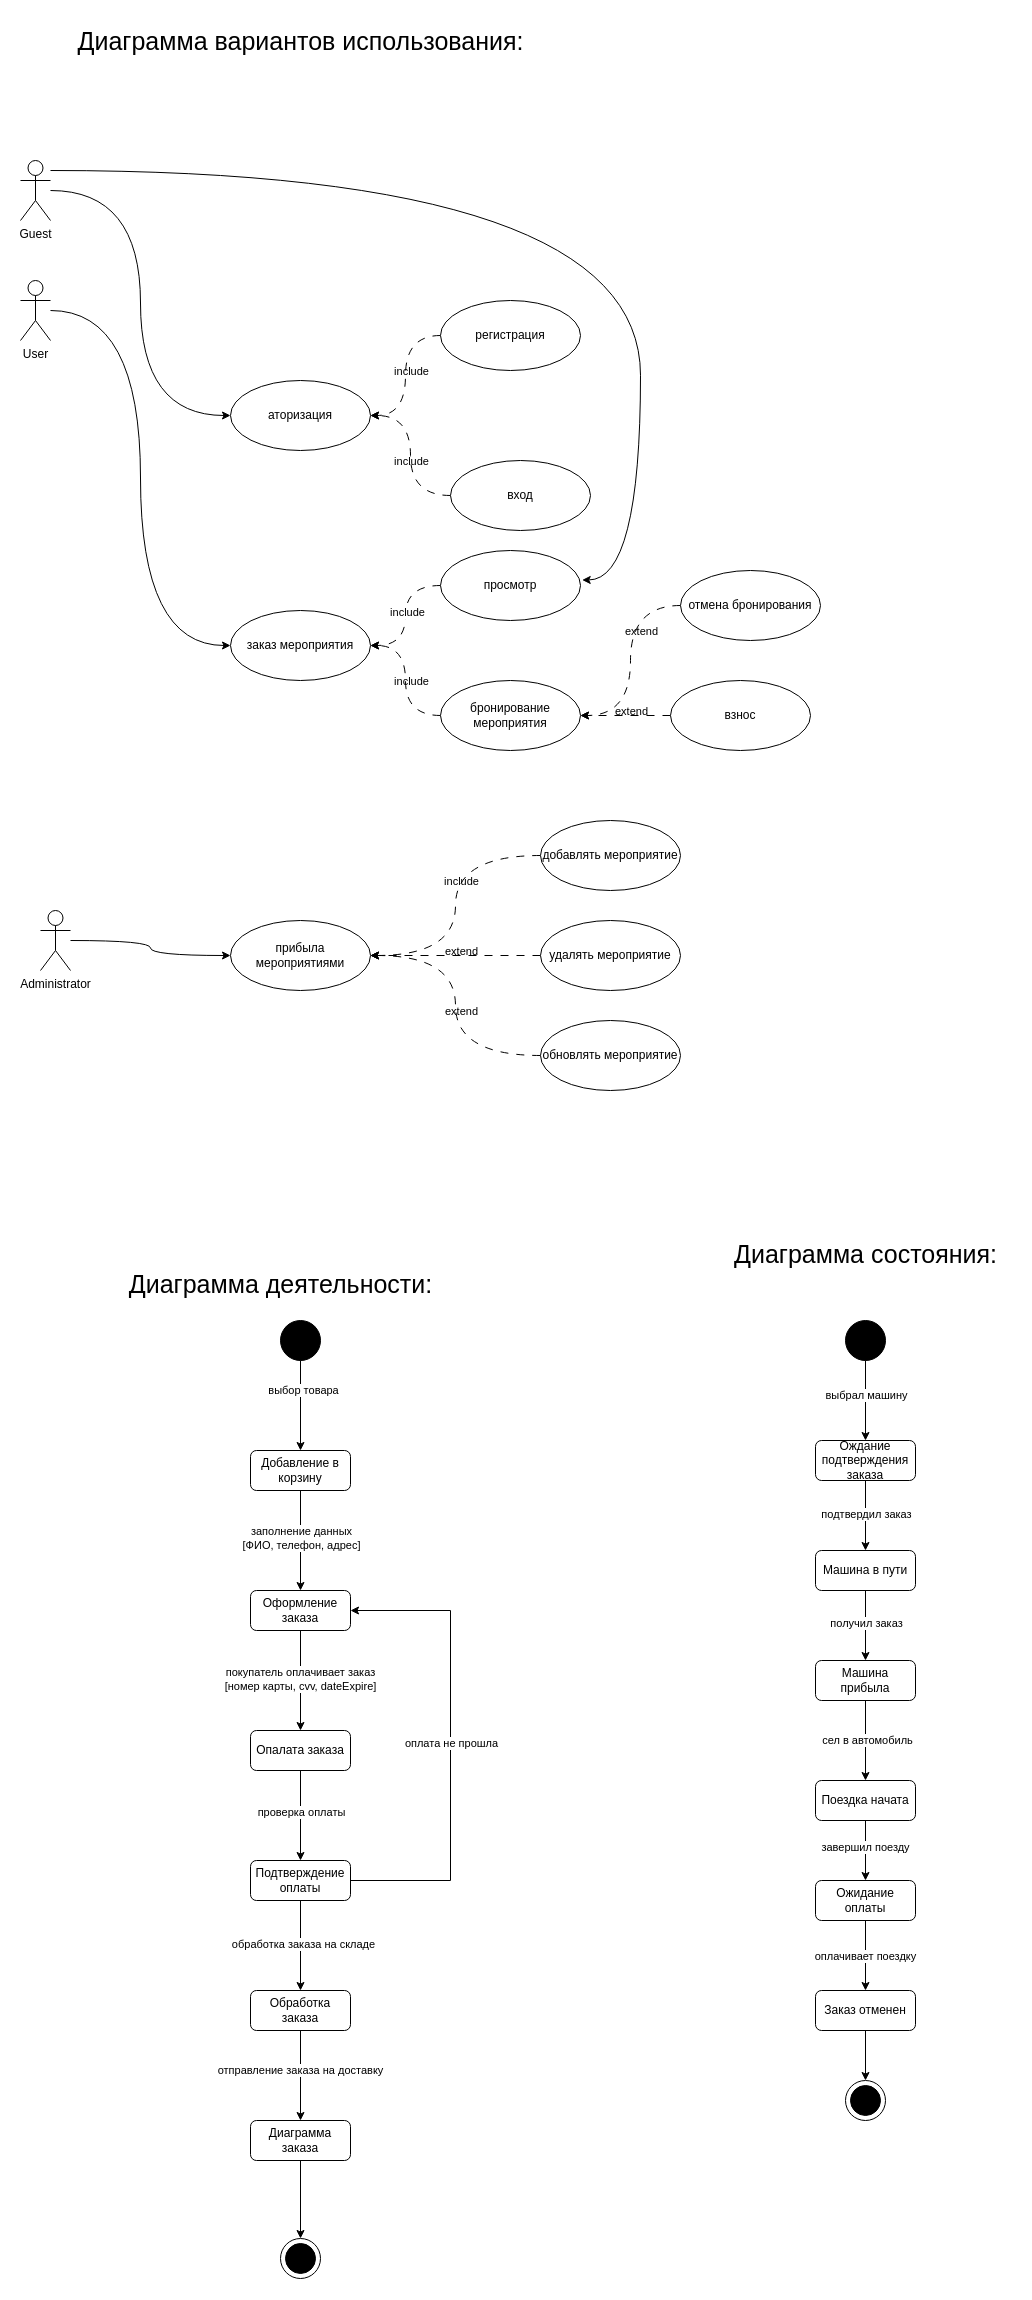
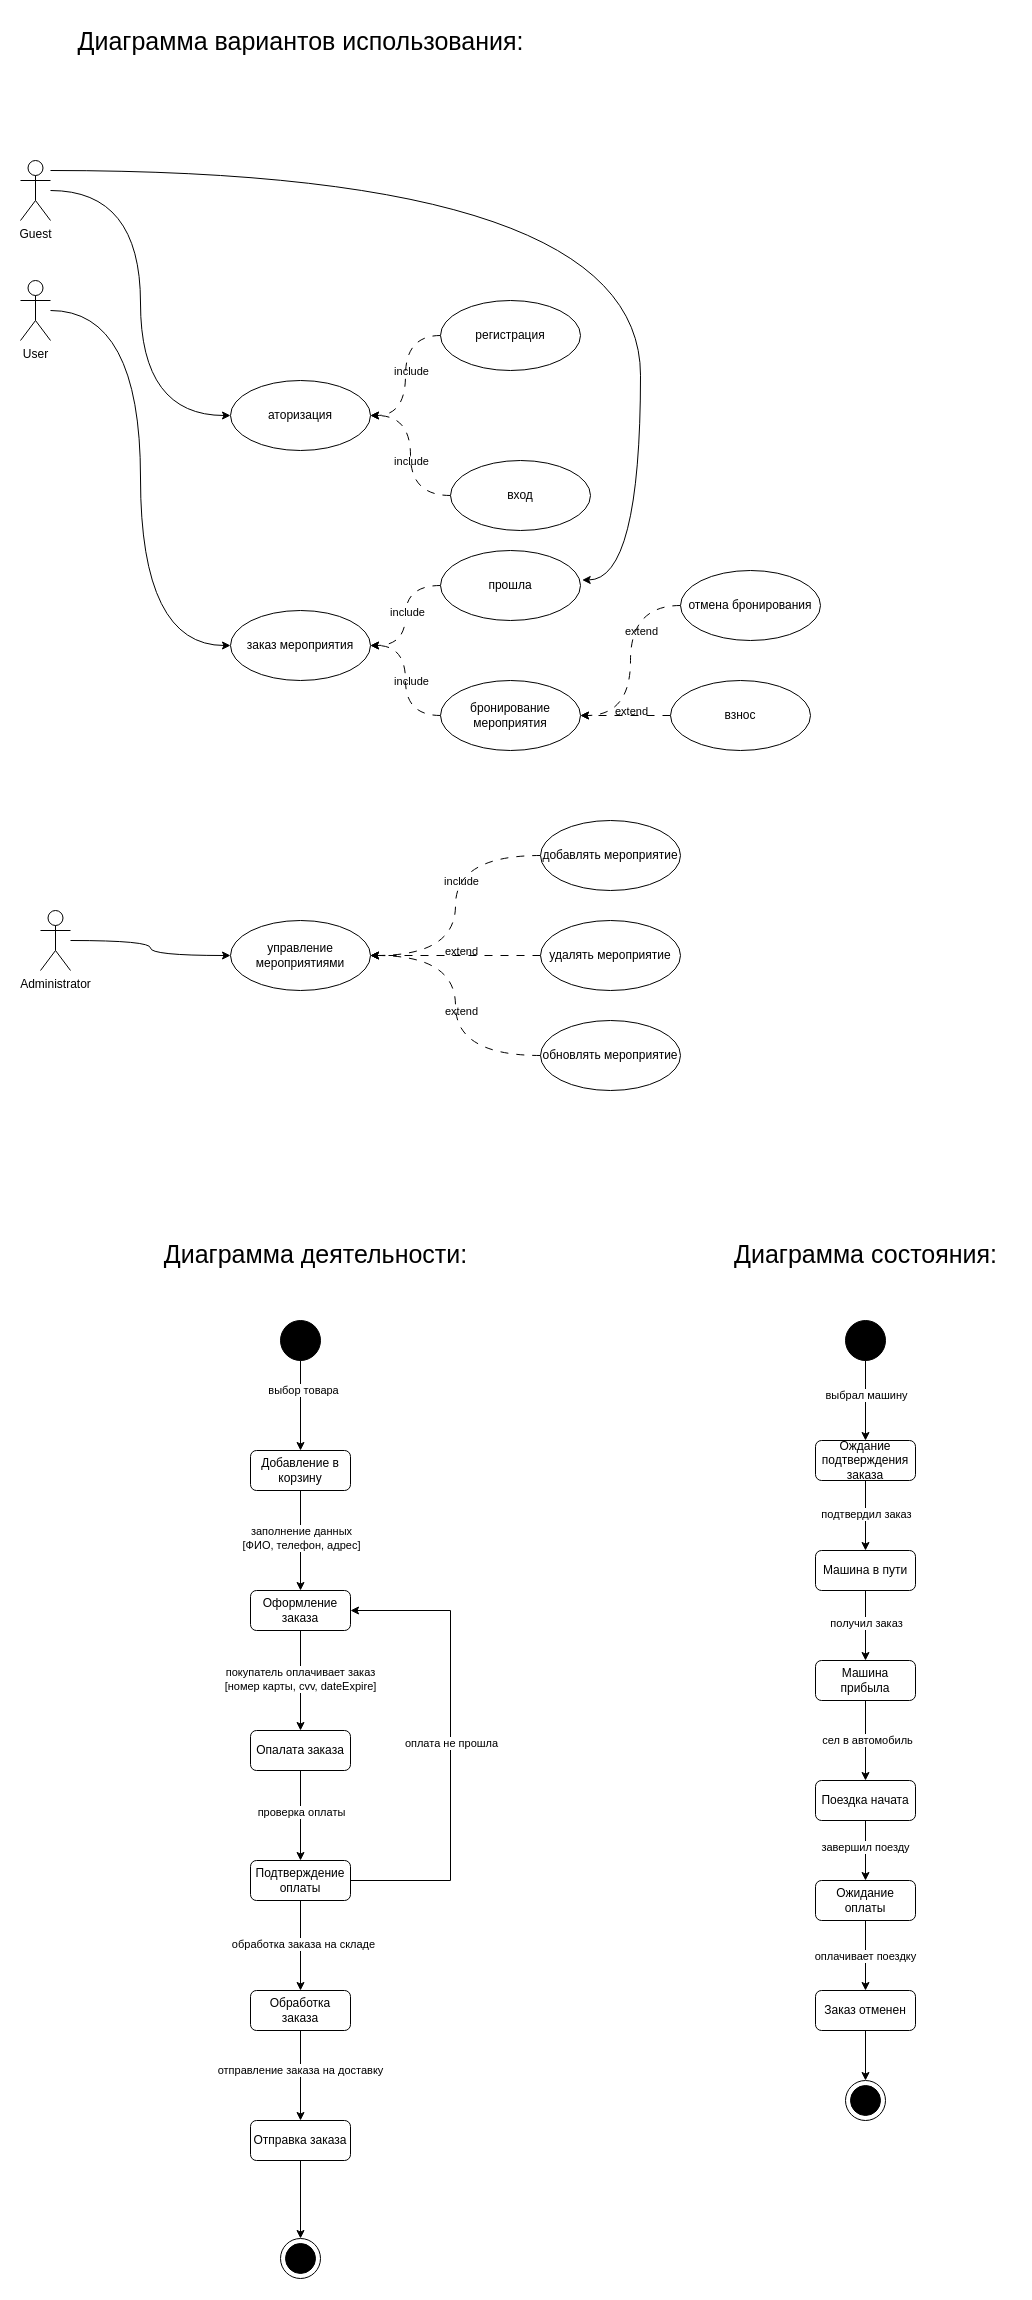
- <mxCell id="20" value="просмотр" style="ellipse;whiteSpace=wrap;html=1;" parent="1" vertex="1"><mxGeometry x="440" y="550" width="140" height="70" as="geometry" /></mxCell>
+ <mxCell id="20" value="прошла" style="ellipse;whiteSpace=wrap;html=1;" parent="1" vertex="1"><mxGeometry x="440" y="550" width="140" height="70" as="geometry" /></mxCell>
- <mxCell id="30" value="прибыла мероприятиями" style="ellipse;whiteSpace=wrap;html=1;" parent="1" vertex="1"><mxGeometry x="230" y="920" width="140" height="70" as="geometry" /></mxCell>
+ <mxCell id="30" value="управление мероприятиями" style="ellipse;whiteSpace=wrap;html=1;" parent="1" vertex="1"><mxGeometry x="230" y="920" width="140" height="70" as="geometry" /></mxCell>
- <mxCell id="39" value="Диаграмма деятельности:" style="text;html=1;align=center;verticalAlign=middle;resizable=0;points=[];autosize=1;strokeColor=none;fillColor=none;fontSize=25;" parent="1" vertex="1"><mxGeometry x="115" y="1263" width="330" height="40" as="geometry" /></mxCell>
+ <mxCell id="39" value="Диаграмма деятельности:" style="text;html=1;align=center;verticalAlign=middle;resizable=0;points=[];autosize=1;strokeColor=none;fillColor=none;fontSize=25;" parent="1" vertex="1"><mxGeometry x="150" y="1233" width="330" height="40" as="geometry" /></mxCell>
- <mxCell id="61" value="Диаграмма заказа" style="shape=rect;rounded=1;html=1;whiteSpace=wrap;align=center;" parent="1" vertex="1"><mxGeometry x="250" y="2120" width="100" height="40" as="geometry" /></mxCell>
+ <mxCell id="61" value="Отправка заказа" style="shape=rect;rounded=1;html=1;whiteSpace=wrap;align=center;" parent="1" vertex="1"><mxGeometry x="250" y="2120" width="100" height="40" as="geometry" /></mxCell>
